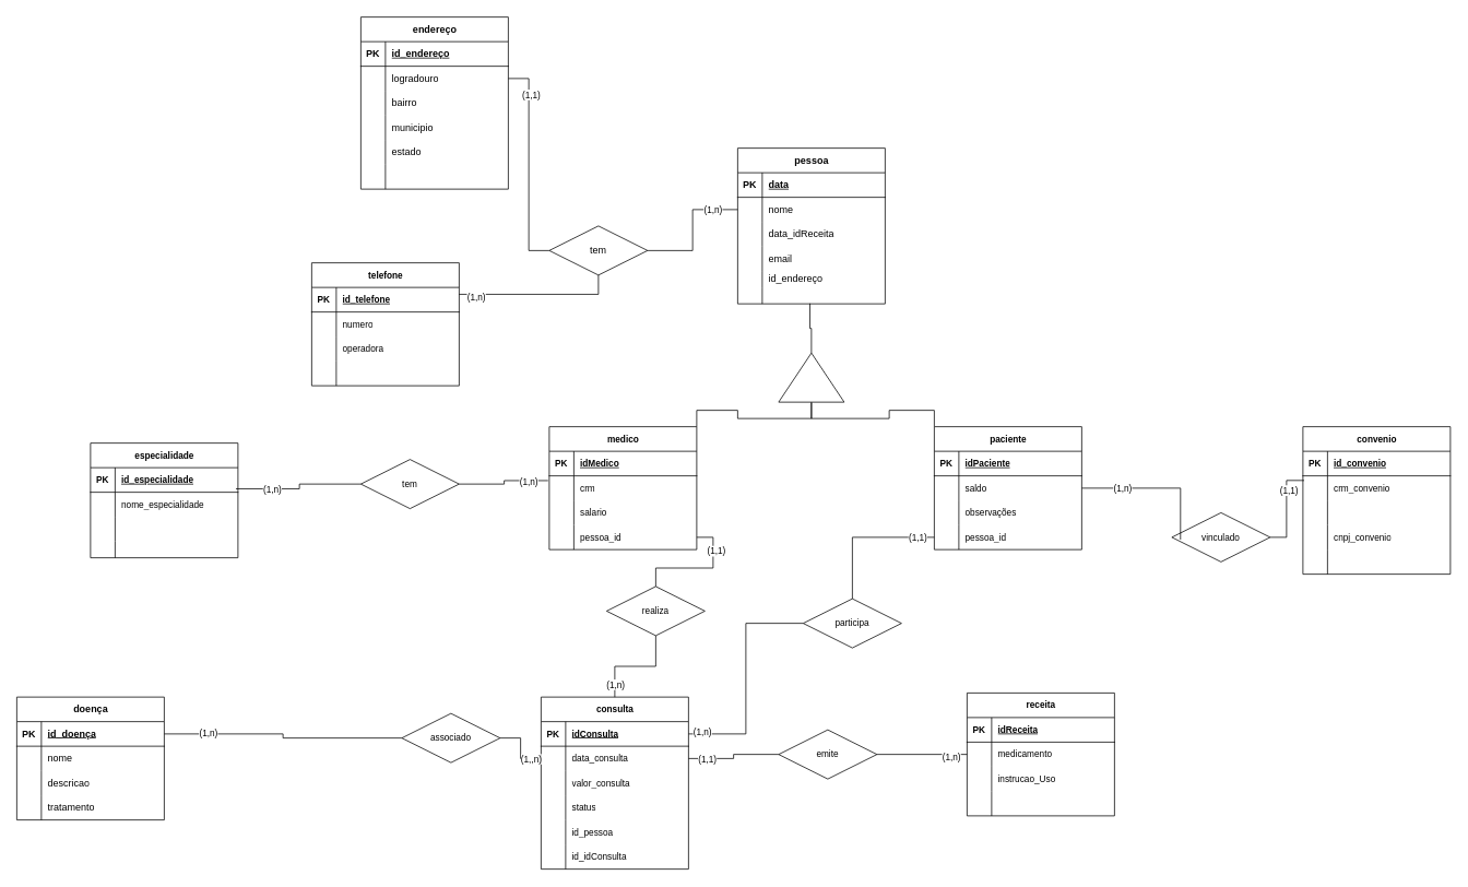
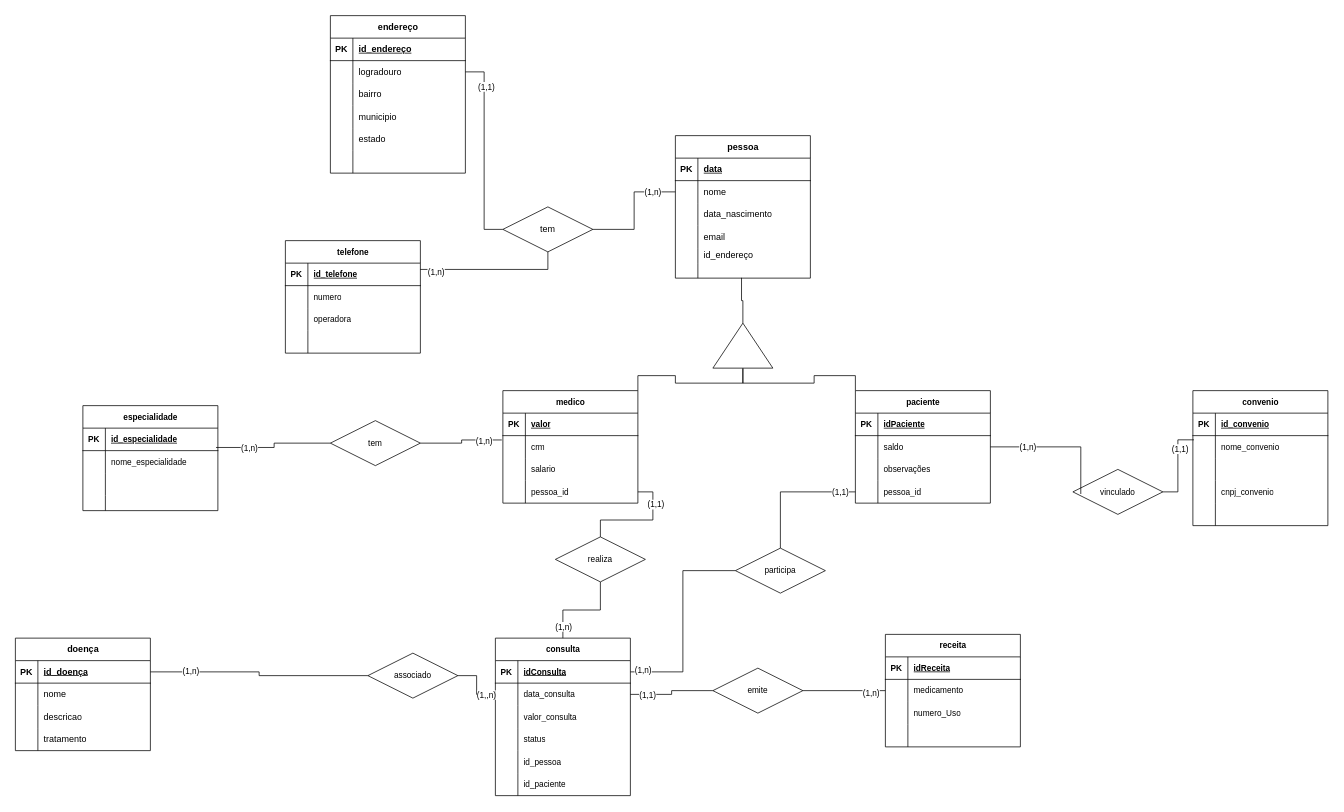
- <mxCell id="11" value="data_idReceita" style="shape=partialRectangle;connectable=0;fillColor=none;top=0;left=0;bottom=0;right=0;align=left;spacingLeft=6;overflow=hidden;whiteSpace=wrap;html=1;" parent="9" vertex="1"><mxGeometry x="30" width="150" height="30" as="geometry"><mxRectangle width="150" height="30" as="alternateBounds" /></mxGeometry></mxCell>
+ <mxCell id="11" value="data_nascimento" style="shape=partialRectangle;connectable=0;fillColor=none;top=0;left=0;bottom=0;right=0;align=left;spacingLeft=6;overflow=hidden;whiteSpace=wrap;html=1;" parent="9" vertex="1"><mxGeometry x="30" width="150" height="30" as="geometry"><mxRectangle width="150" height="30" as="alternateBounds" /></mxGeometry></mxCell>
- <mxCell id="49" value="idMedico" style="shape=partialRectangle;connectable=0;fillColor=none;top=0;left=0;bottom=0;right=0;align=left;spacingLeft=6;fontStyle=5;overflow=hidden;whiteSpace=wrap;html=1;fontFamily=Helvetica;fontSize=11;fontColor=default;" parent="47" vertex="1"><mxGeometry x="30" width="150" height="30" as="geometry"><mxRectangle width="150" height="30" as="alternateBounds" /></mxGeometry></mxCell>
+ <mxCell id="49" value="valor" style="shape=partialRectangle;connectable=0;fillColor=none;top=0;left=0;bottom=0;right=0;align=left;spacingLeft=6;fontStyle=5;overflow=hidden;whiteSpace=wrap;html=1;fontFamily=Helvetica;fontSize=11;fontColor=default;" parent="47" vertex="1"><mxGeometry x="30" width="150" height="30" as="geometry"><mxRectangle width="150" height="30" as="alternateBounds" /></mxGeometry></mxCell>
- <mxCell id="154" value="crm_convenio" style="shape=partialRectangle;connectable=0;fillColor=none;top=0;left=0;bottom=0;right=0;align=left;spacingLeft=6;overflow=hidden;whiteSpace=wrap;html=1;fontFamily=Helvetica;fontSize=11;fontColor=default;" parent="152" vertex="1"><mxGeometry x="30" width="150" height="30" as="geometry"><mxRectangle width="150" height="30" as="alternateBounds" /></mxGeometry></mxCell>
+ <mxCell id="154" value="nome_convenio" style="shape=partialRectangle;connectable=0;fillColor=none;top=0;left=0;bottom=0;right=0;align=left;spacingLeft=6;overflow=hidden;whiteSpace=wrap;html=1;fontFamily=Helvetica;fontSize=11;fontColor=default;" parent="152" vertex="1"><mxGeometry x="30" width="150" height="30" as="geometry"><mxRectangle width="150" height="30" as="alternateBounds" /></mxGeometry></mxCell>
- <mxCell id="119" value="instrucao_Uso" style="shape=partialRectangle;connectable=0;fillColor=none;top=0;left=0;bottom=0;right=0;align=left;spacingLeft=6;overflow=hidden;whiteSpace=wrap;html=1;fontFamily=Helvetica;fontSize=11;fontColor=default;" parent="117" vertex="1"><mxGeometry x="30" width="150" height="30" as="geometry"><mxRectangle width="150" height="30" as="alternateBounds" /></mxGeometry></mxCell>
+ <mxCell id="119" value="numero_Uso" style="shape=partialRectangle;connectable=0;fillColor=none;top=0;left=0;bottom=0;right=0;align=left;spacingLeft=6;overflow=hidden;whiteSpace=wrap;html=1;fontFamily=Helvetica;fontSize=11;fontColor=default;" parent="117" vertex="1"><mxGeometry x="30" width="150" height="30" as="geometry"><mxRectangle width="150" height="30" as="alternateBounds" /></mxGeometry></mxCell>
- <mxCell id="109" value="id_idConsulta" style="shape=partialRectangle;connectable=0;fillColor=none;top=0;left=0;bottom=0;right=0;align=left;spacingLeft=6;overflow=hidden;whiteSpace=wrap;html=1;fontFamily=Helvetica;fontSize=11;fontColor=default;" parent="107" vertex="1"><mxGeometry x="30" width="150" height="30" as="geometry"><mxRectangle width="150" height="30" as="alternateBounds" /></mxGeometry></mxCell>
+ <mxCell id="109" value="id_paciente" style="shape=partialRectangle;connectable=0;fillColor=none;top=0;left=0;bottom=0;right=0;align=left;spacingLeft=6;overflow=hidden;whiteSpace=wrap;html=1;fontFamily=Helvetica;fontSize=11;fontColor=default;" parent="107" vertex="1"><mxGeometry x="30" width="150" height="30" as="geometry"><mxRectangle width="150" height="30" as="alternateBounds" /></mxGeometry></mxCell>
